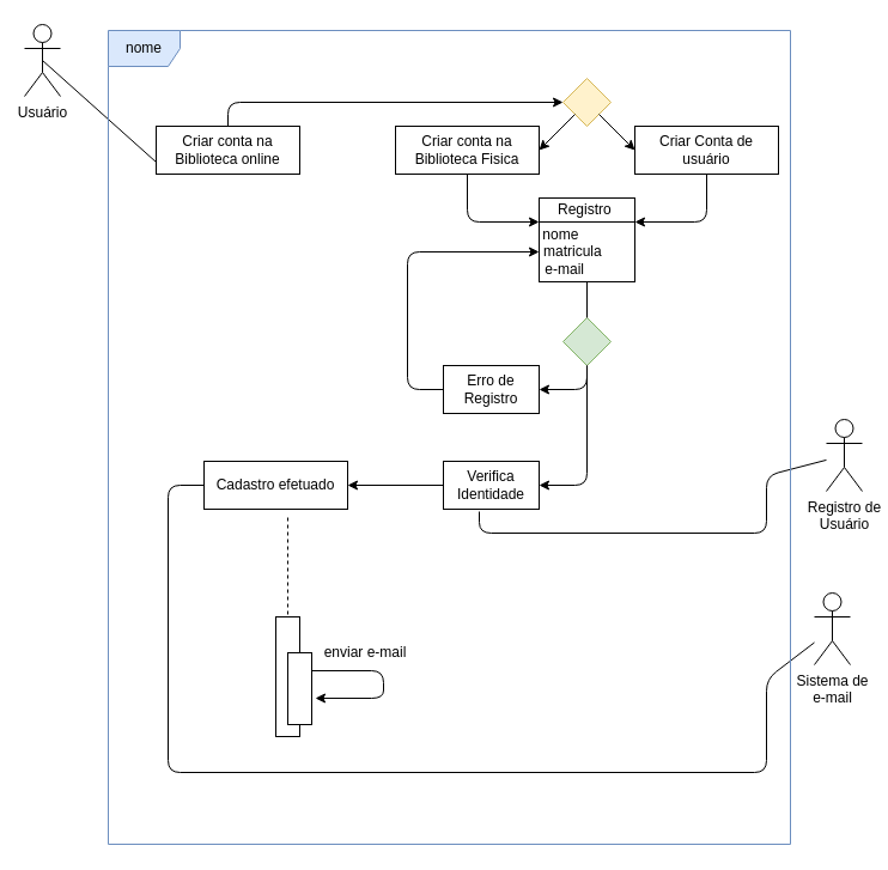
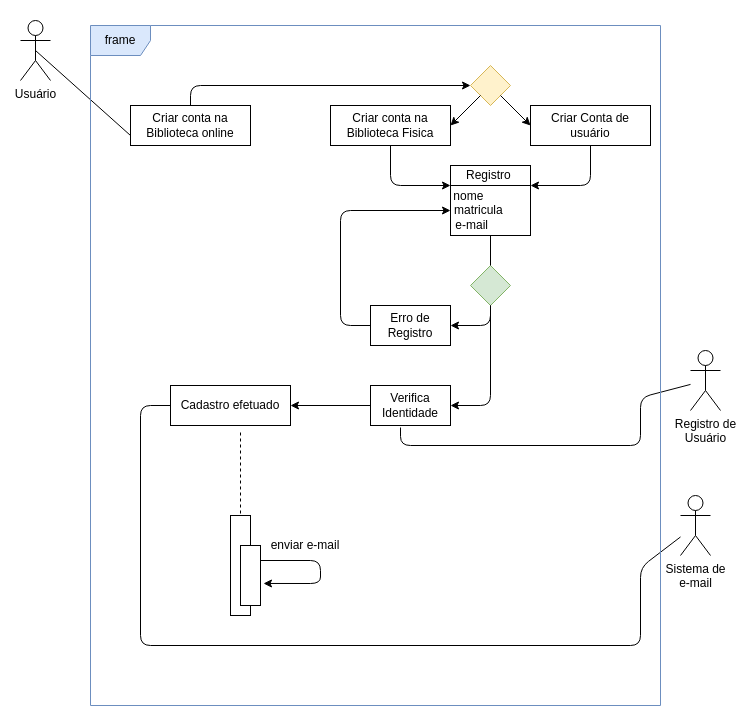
- <mxCell id="33" value="nome" style="shape=umlFrame;whiteSpace=wrap;html=1;glass=0;fillColor=#dae8fc;strokeColor=#6c8ebf;" vertex="1" parent="1"><mxGeometry x="90" y="25" width="570" height="680" as="geometry" /></mxCell>
+ <mxCell id="33" value="frame" style="shape=umlFrame;whiteSpace=wrap;html=1;glass=0;fillColor=#dae8fc;strokeColor=#6c8ebf;" vertex="1" parent="1"><mxGeometry x="90" y="25" width="570" height="680" as="geometry" /></mxCell>
